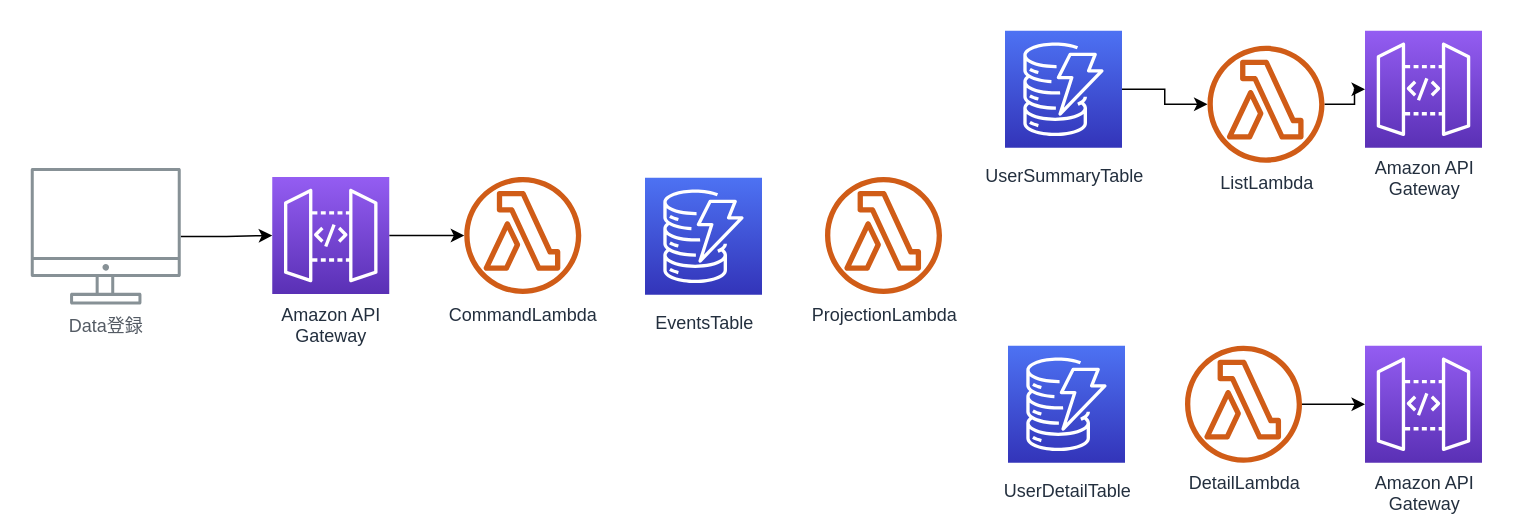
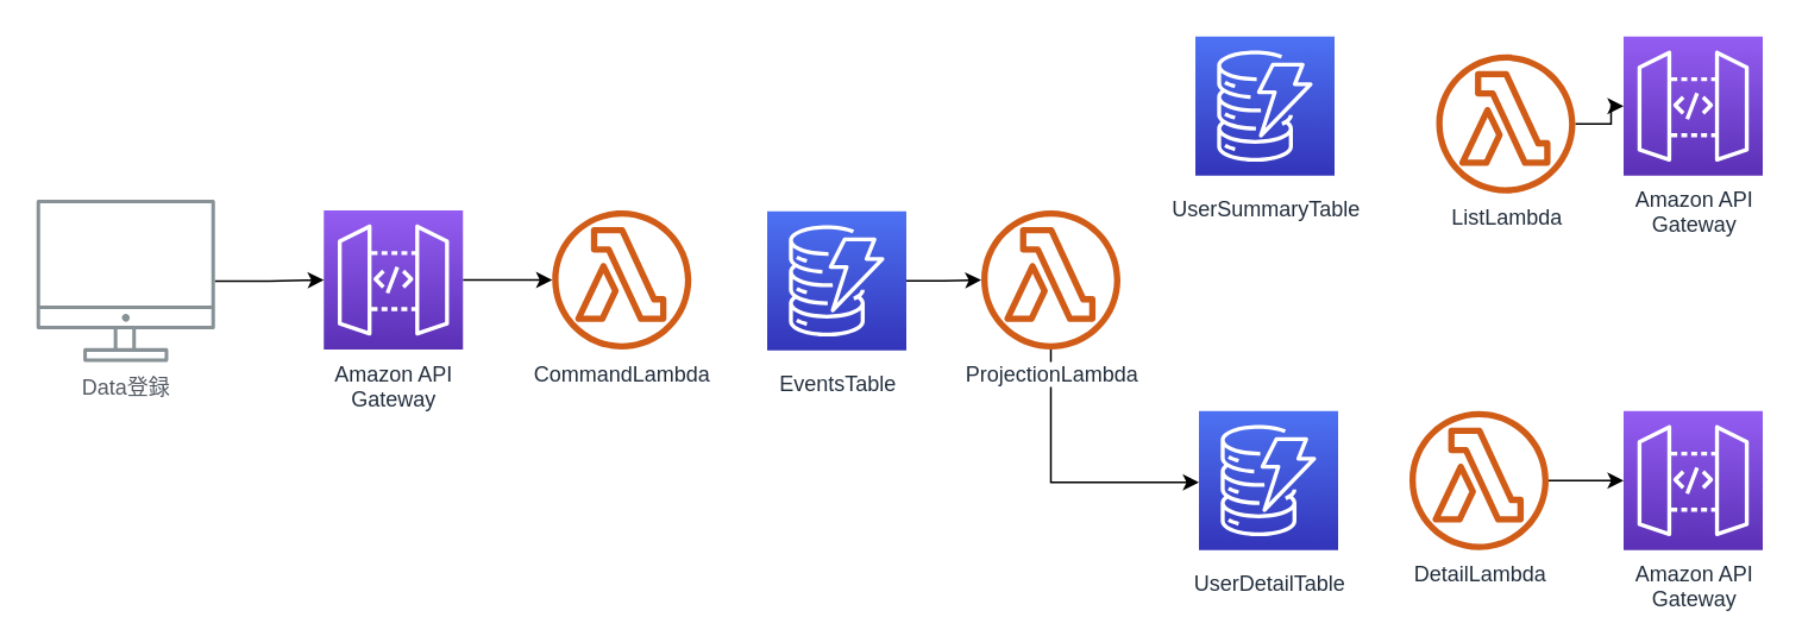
- <mxCell id="9" style="edgeStyle=orthogonalEdgeStyle;rounded=0;orthogonalLoop=1;jettySize=auto;html=1;" edge="1" parent="1" source="10" target="19"><mxGeometry relative="1" as="geometry" /></mxCell>
+ <mxCell id="7" style="edgeStyle=orthogonalEdgeStyle;rounded=0;orthogonalLoop=1;jettySize=auto;html=1;" edge="1" parent="1" source="8" target="13"><mxGeometry relative="1" as="geometry" /></mxCell>
+ <mxCell id="12" style="edgeStyle=orthogonalEdgeStyle;rounded=0;orthogonalLoop=1;jettySize=auto;html=1;" edge="1" parent="1" source="13" target="11"><mxGeometry relative="1" as="geometry"><Array as="points"><mxPoint x="588.5" y="270" /></Array></mxGeometry></mxCell>
